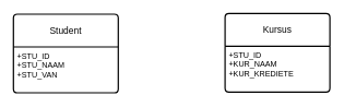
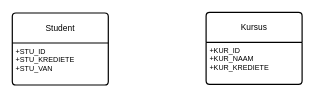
- <mxCell id="5" value="+STU_ID&lt;div&gt;+KUR_NAAM&lt;/div&gt;&lt;div&gt;+KUR_KREDIETE&lt;/div&gt;&lt;div&gt;&lt;br&gt;&lt;/div&gt;" style="align=left;strokeColor=none;fillColor=none;spacingLeft=4;spacingRight=4;fontSize=12;verticalAlign=top;resizable=0;rotatable=0;part=1;html=1;whiteSpace=wrap;" vertex="1" parent="4"><mxGeometry y="50" width="160" height="70" as="geometry" /></mxCell>
+ <mxCell id="5" value="+KUR_ID&lt;div&gt;+KUR_NAAM&lt;/div&gt;&lt;div&gt;+KUR_KREDIETE&lt;/div&gt;&lt;div&gt;&lt;br&gt;&lt;/div&gt;" style="align=left;strokeColor=none;fillColor=none;spacingLeft=4;spacingRight=4;fontSize=12;verticalAlign=top;resizable=0;rotatable=0;part=1;html=1;whiteSpace=wrap;" vertex="1" parent="4"><mxGeometry y="50" width="160" height="70" as="geometry" /></mxCell>
- <mxCell id="3" value="+STU_ID&lt;div&gt;+STU_NAAM&lt;/div&gt;&lt;div&gt;&lt;span style=&quot;background-color: transparent; color: light-dark(rgb(0, 0, 0), rgb(255, 255, 255));&quot;&gt;+STU_VAN&lt;/span&gt;&lt;/div&gt;" style="align=left;strokeColor=none;fillColor=none;spacingLeft=4;spacingRight=4;fontSize=12;verticalAlign=top;resizable=0;rotatable=0;part=1;html=1;whiteSpace=wrap;" vertex="1" parent="2"><mxGeometry y="50" width="160" height="70" as="geometry" /></mxCell>
+ <mxCell id="3" value="+STU_ID&lt;div&gt;+STU_KREDIETE&lt;/div&gt;&lt;div&gt;&lt;span style=&quot;background-color: transparent; color: light-dark(rgb(0, 0, 0), rgb(255, 255, 255));&quot;&gt;+STU_VAN&lt;/span&gt;&lt;/div&gt;" style="align=left;strokeColor=none;fillColor=none;spacingLeft=4;spacingRight=4;fontSize=12;verticalAlign=top;resizable=0;rotatable=0;part=1;html=1;whiteSpace=wrap;" vertex="1" parent="2"><mxGeometry y="50" width="160" height="70" as="geometry" /></mxCell>
